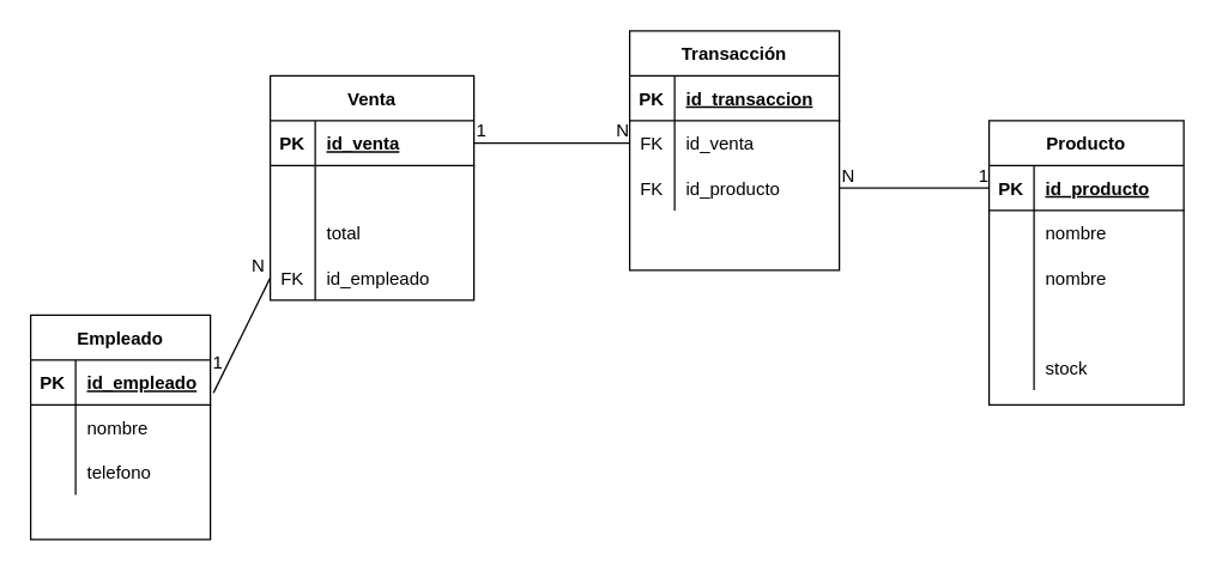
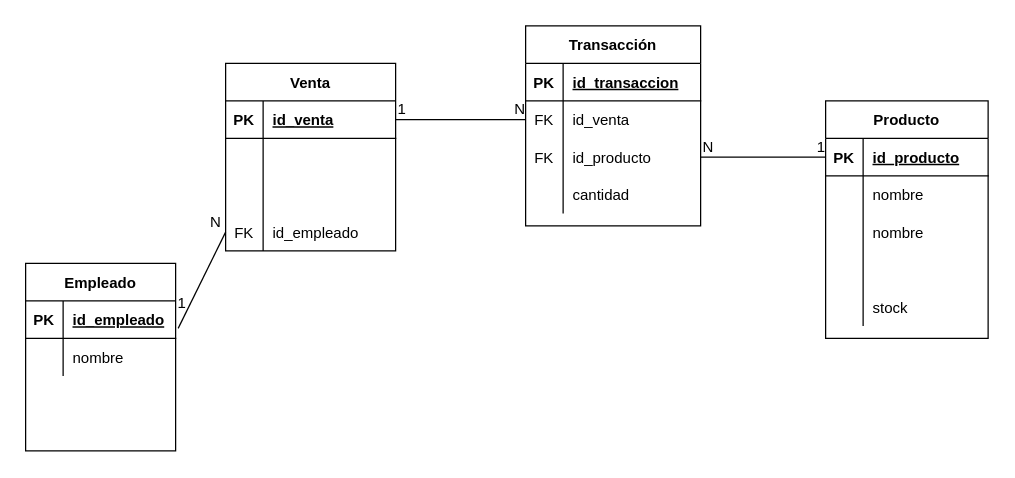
- <mxCell id="37" value="total" style="shape=partialRectangle;connectable=0;fillColor=none;top=0;left=0;bottom=0;right=0;align=left;spacingLeft=6;overflow=hidden;" parent="35" vertex="1"><mxGeometry x="30" width="106" height="30" as="geometry" /></mxCell>
+ <mxCell id="53" value="cantidad" style="shape=partialRectangle;connectable=0;fillColor=none;top=0;left=0;bottom=0;right=0;align=left;spacingLeft=6;overflow=hidden;" vertex="1" parent="51"><mxGeometry x="30" width="110" height="30" as="geometry" /></mxCell>
- <mxCell id="11" value="telefono" style="shape=partialRectangle;connectable=0;fillColor=none;top=0;left=0;bottom=0;right=0;align=left;spacingLeft=6;overflow=hidden;" parent="9" vertex="1"><mxGeometry x="30" width="90" height="30" as="geometry" /></mxCell>
